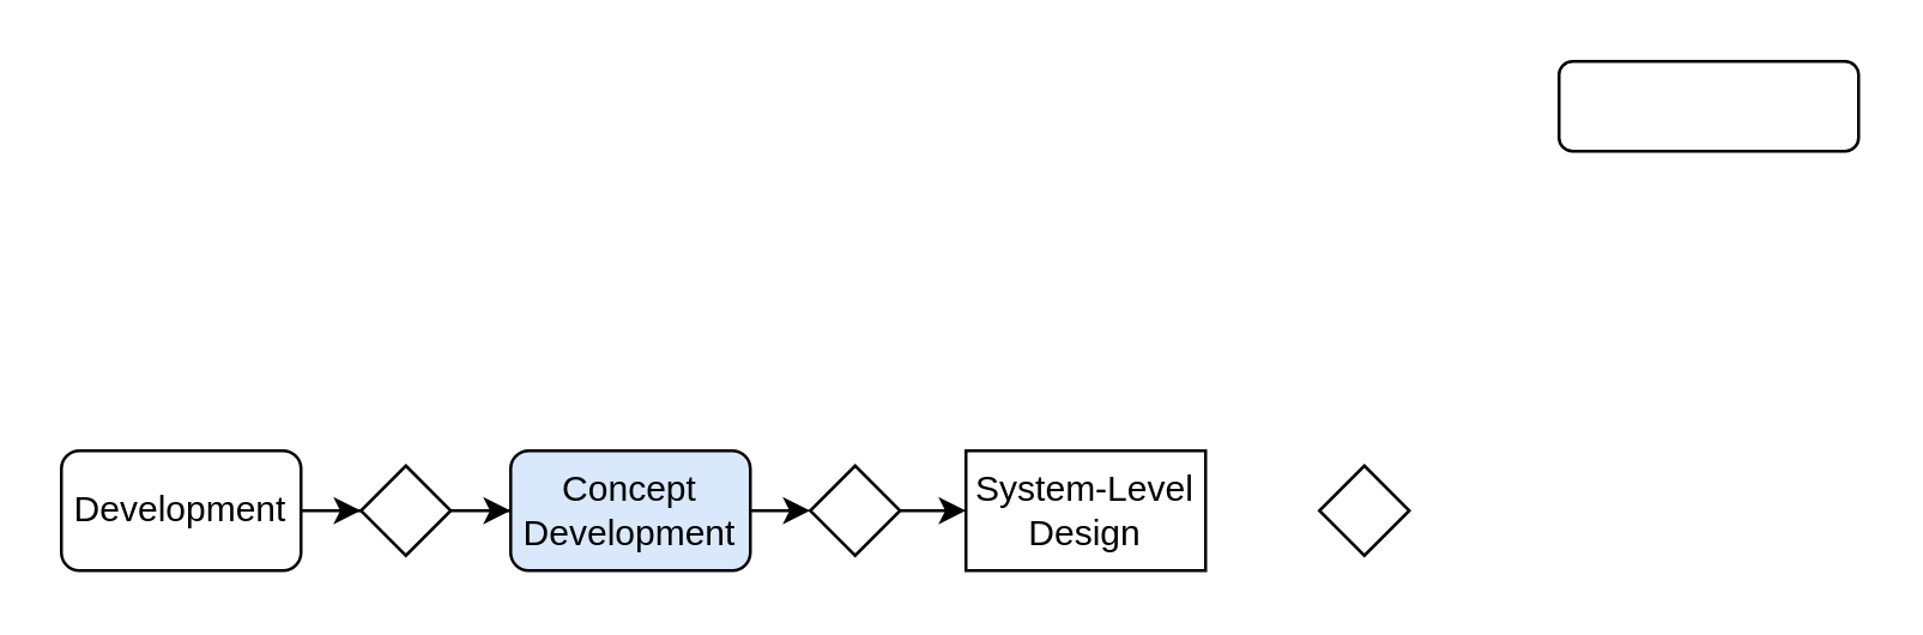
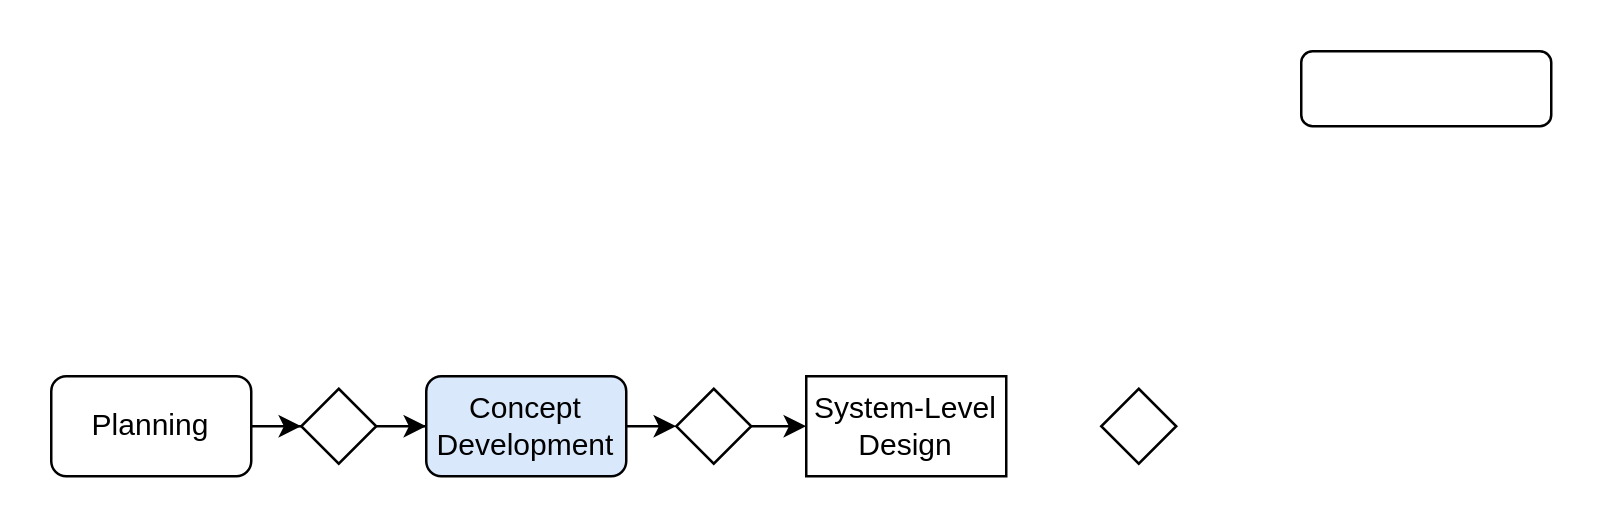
- <mxCell id="3" value="Development" style="rounded=1;whiteSpace=wrap;html=1;" vertex="1" parent="1"><mxGeometry x="20" y="150" width="80" height="40" as="geometry" /></mxCell>
+ <mxCell id="3" value="Planning" style="rounded=1;whiteSpace=wrap;html=1;" vertex="1" parent="1"><mxGeometry x="20" y="150" width="80" height="40" as="geometry" /></mxCell>
